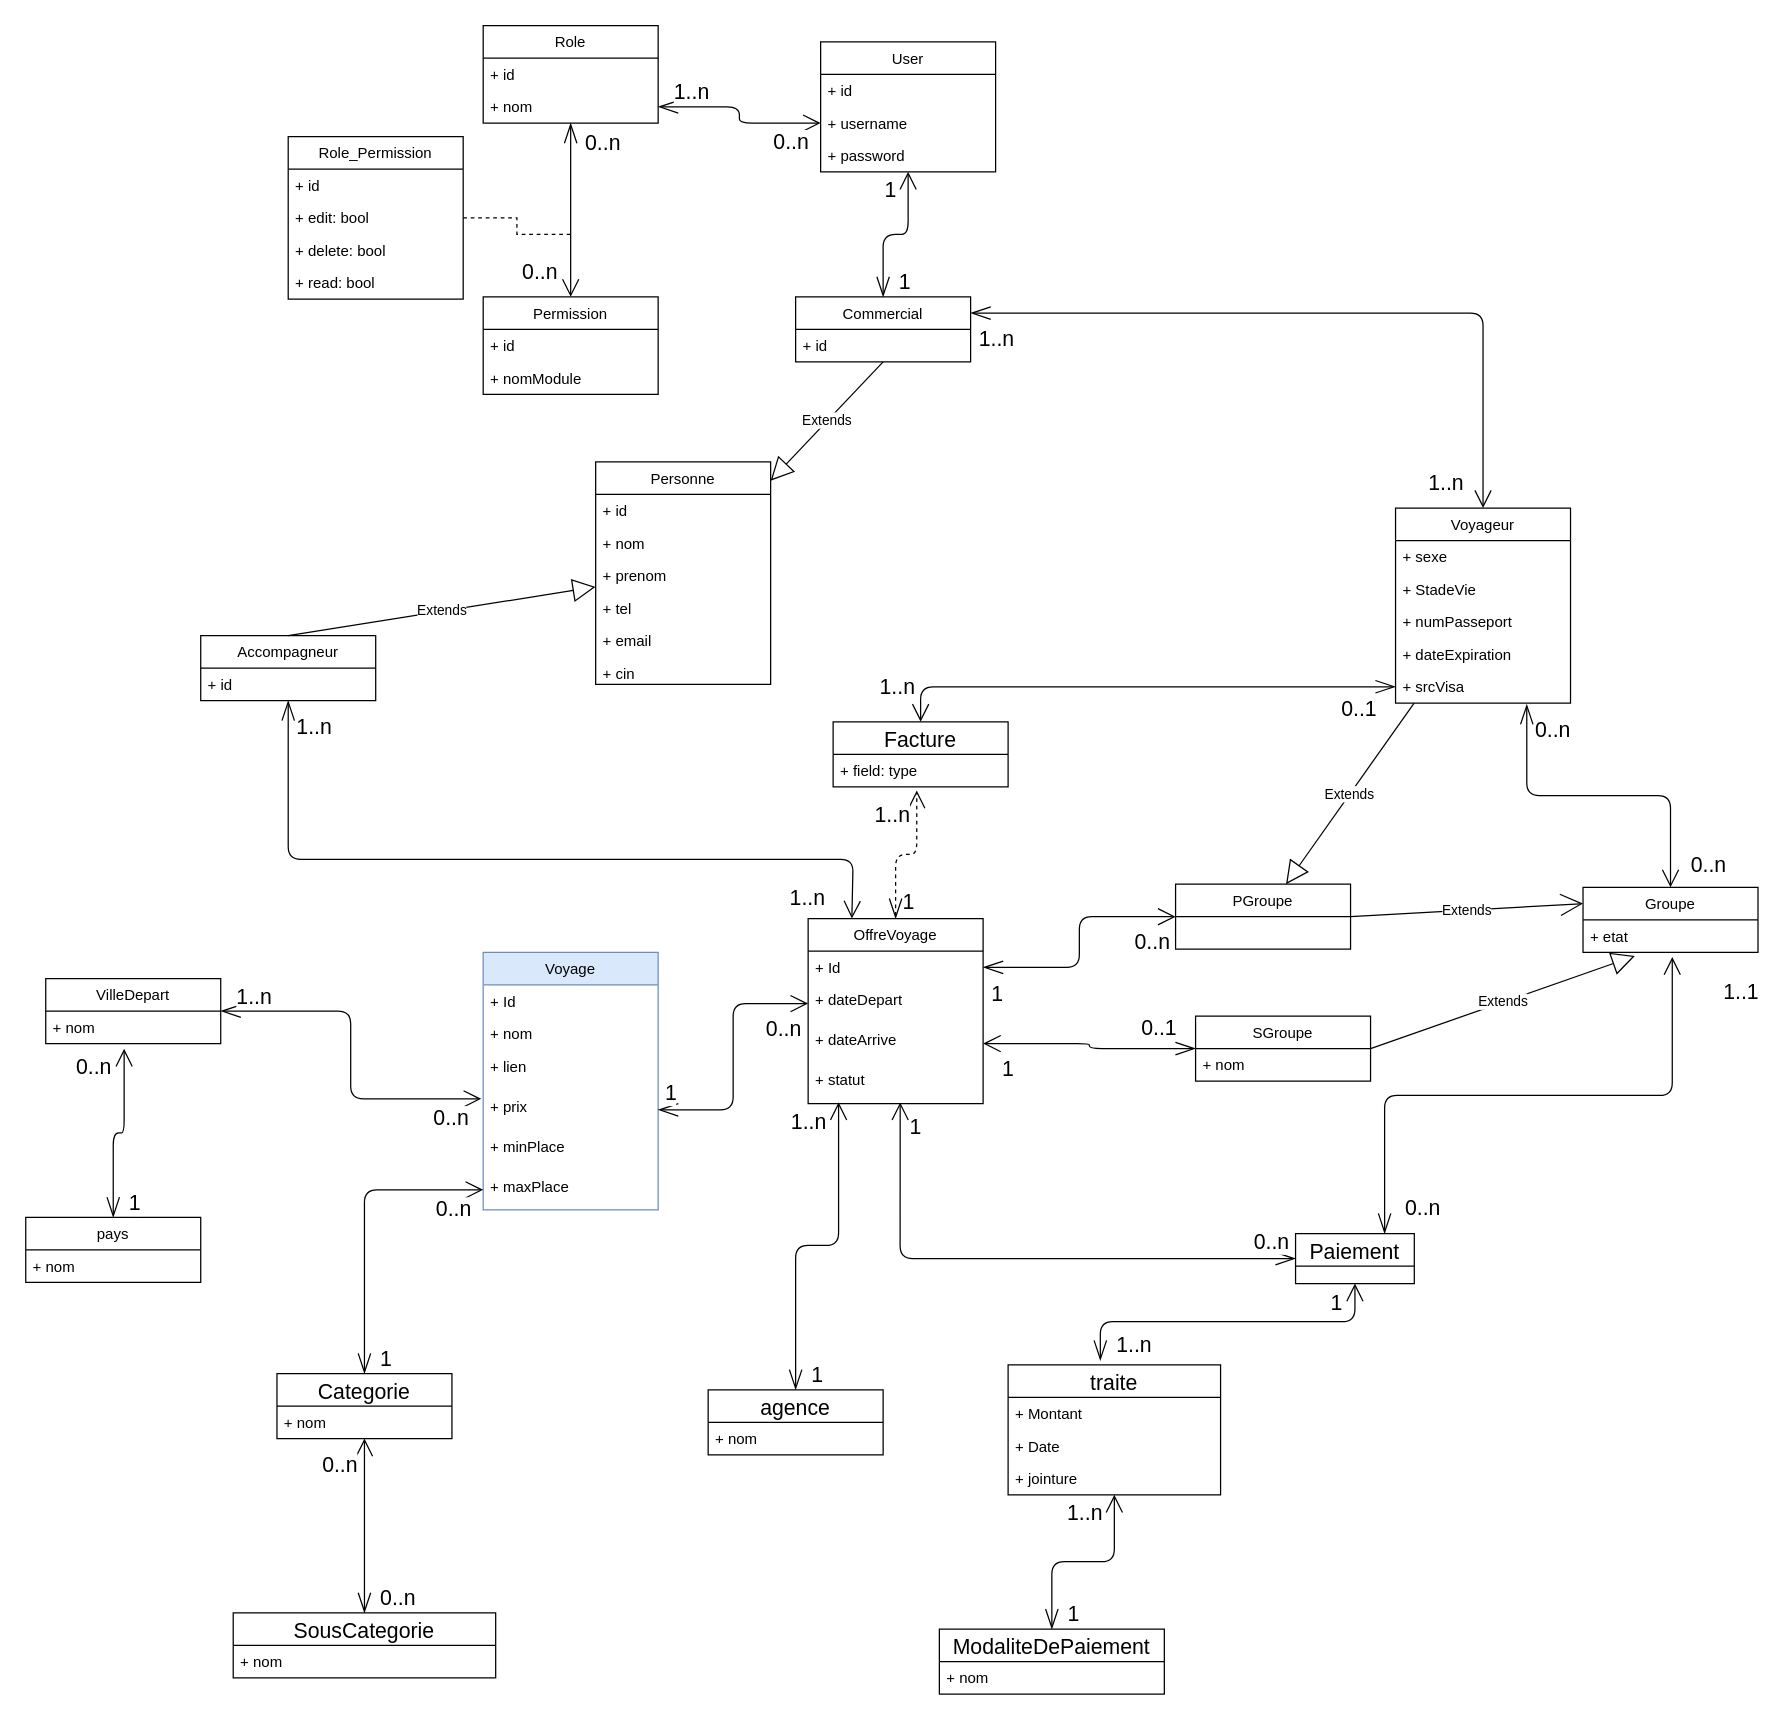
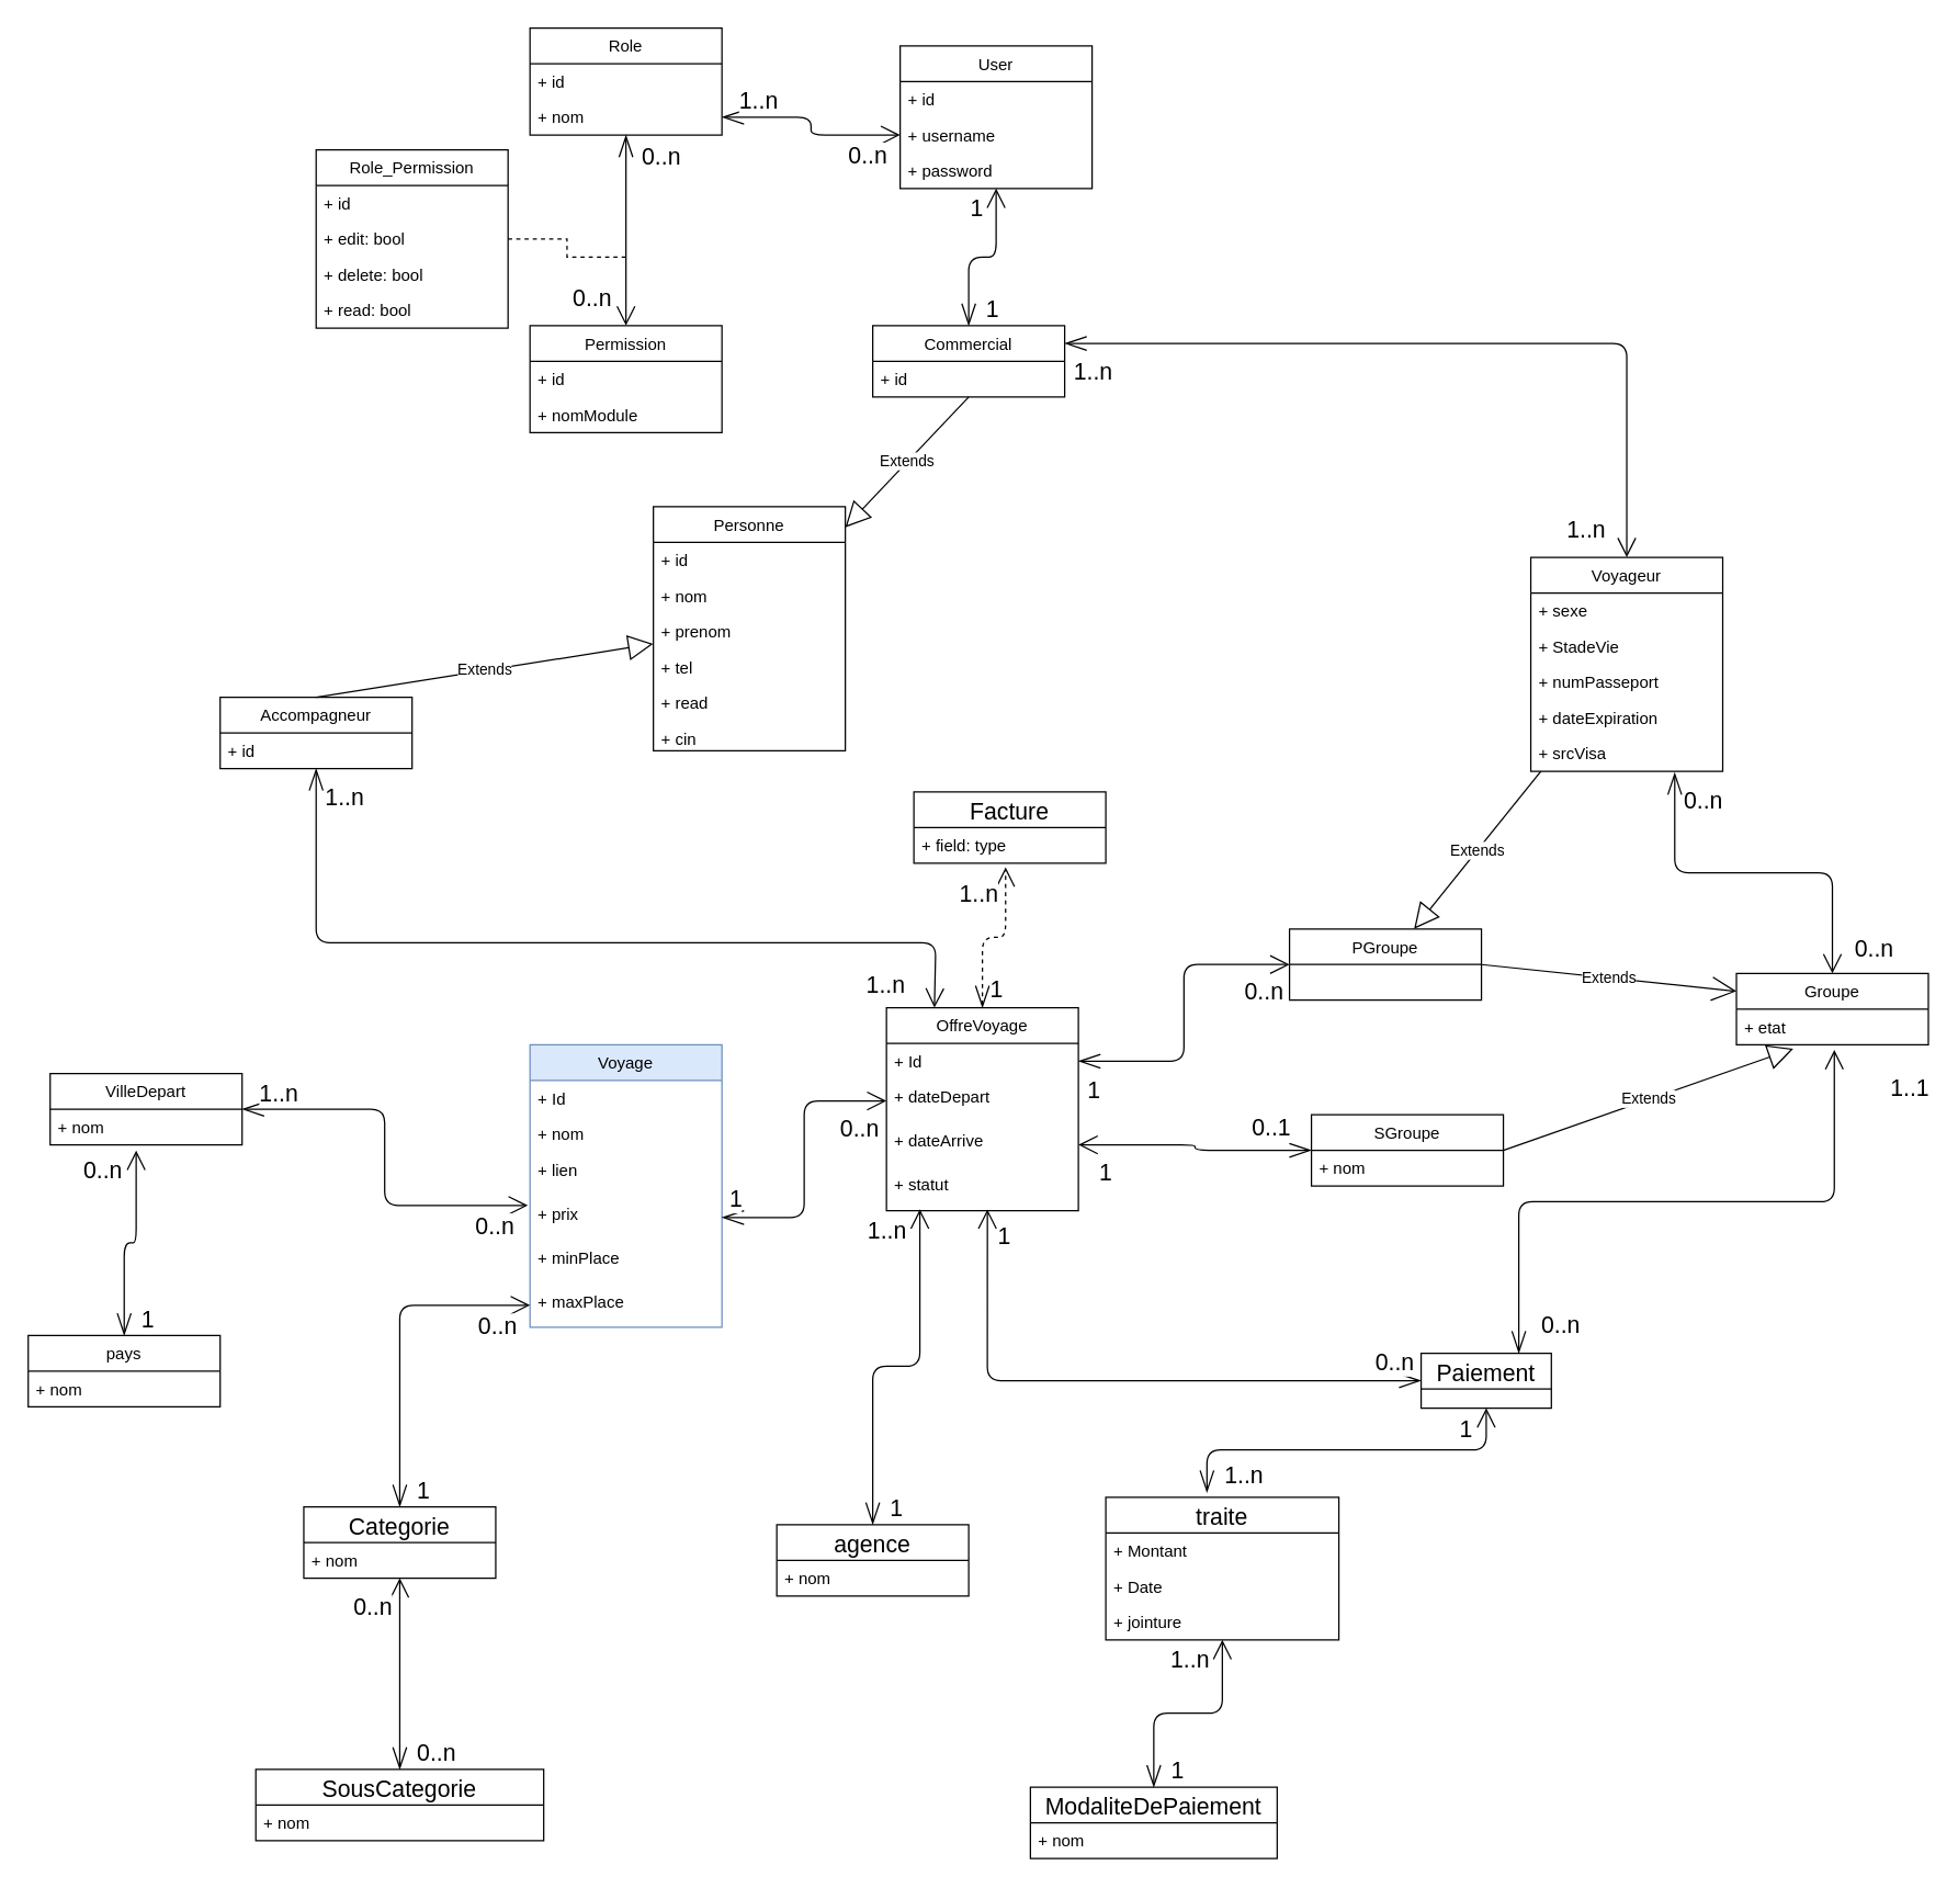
- <mxCell id="22" value="+ email" style="text;strokeColor=none;fillColor=none;align=left;verticalAlign=top;spacingLeft=4;spacingRight=4;overflow=hidden;rotatable=0;points=[[0,0.5],[1,0.5]];portConstraint=eastwest;" parent="17" vertex="1"><mxGeometry y="130" width="140" height="26" as="geometry" /></mxCell>
+ <mxCell id="22" value="+ read" style="text;strokeColor=none;fillColor=none;align=left;verticalAlign=top;spacingLeft=4;spacingRight=4;overflow=hidden;rotatable=0;points=[[0,0.5],[1,0.5]];portConstraint=eastwest;" parent="17" vertex="1"><mxGeometry y="130" width="140" height="26" as="geometry" /></mxCell>
- <mxCell id="45" value="" style="endArrow=open;html=1;endSize=12;startArrow=openThin;startSize=14;startFill=0;entryX=0.5;entryY=0;entryDx=0;entryDy=0;edgeStyle=orthogonalEdgeStyle;elbow=vertical;exitX=0;exitY=0.5;exitDx=0;exitDy=0;" parent="1" source="14" target="40" edge="1"><mxGeometry relative="1" as="geometry"><mxPoint x="936" y="577" as="sourcePoint" /><mxPoint x="893" y="569" as="targetPoint" /></mxGeometry></mxCell>
- <mxCell id="46" value="&lt;div&gt;0..1&lt;/div&gt;" style="resizable=0;html=1;align=left;verticalAlign=top;labelBackgroundColor=#ffffff;fontSize=17;spacing=7;" parent="45" connectable="0" vertex="1"><mxGeometry x="-1" relative="1" as="geometry"><mxPoint x="-50" y="-3" as="offset" /></mxGeometry></mxCell>
- <mxCell id="47" value="1..n" style="resizable=0;html=1;align=right;verticalAlign=top;labelBackgroundColor=#ffffff;fontSize=17;spacing=6;spacingRight=1;" parent="45" connectable="0" vertex="1"><mxGeometry x="1" relative="1" as="geometry"><mxPoint x="0.5" y="-48.5" as="offset" /></mxGeometry></mxCell>
- <mxCell id="118" value="PGroupe" style="swimlane;fontStyle=0;childLayout=stackLayout;horizontal=1;startSize=26;fillColor=none;horizontalStack=0;resizeParent=1;resizeParentMax=0;resizeLast=0;collapsible=1;marginBottom=0;" vertex="1" parent="1"><mxGeometry x="940" y="707" width="140" height="52" as="geometry" /></mxCell>
+ <mxCell id="118" value="PGroupe" style="swimlane;fontStyle=0;childLayout=stackLayout;horizontal=1;startSize=26;fillColor=none;horizontalStack=0;resizeParent=1;resizeParentMax=0;resizeLast=0;collapsible=1;marginBottom=0;" vertex="1" parent="1"><mxGeometry x="940" y="677" width="140" height="52" as="geometry" /></mxCell>
